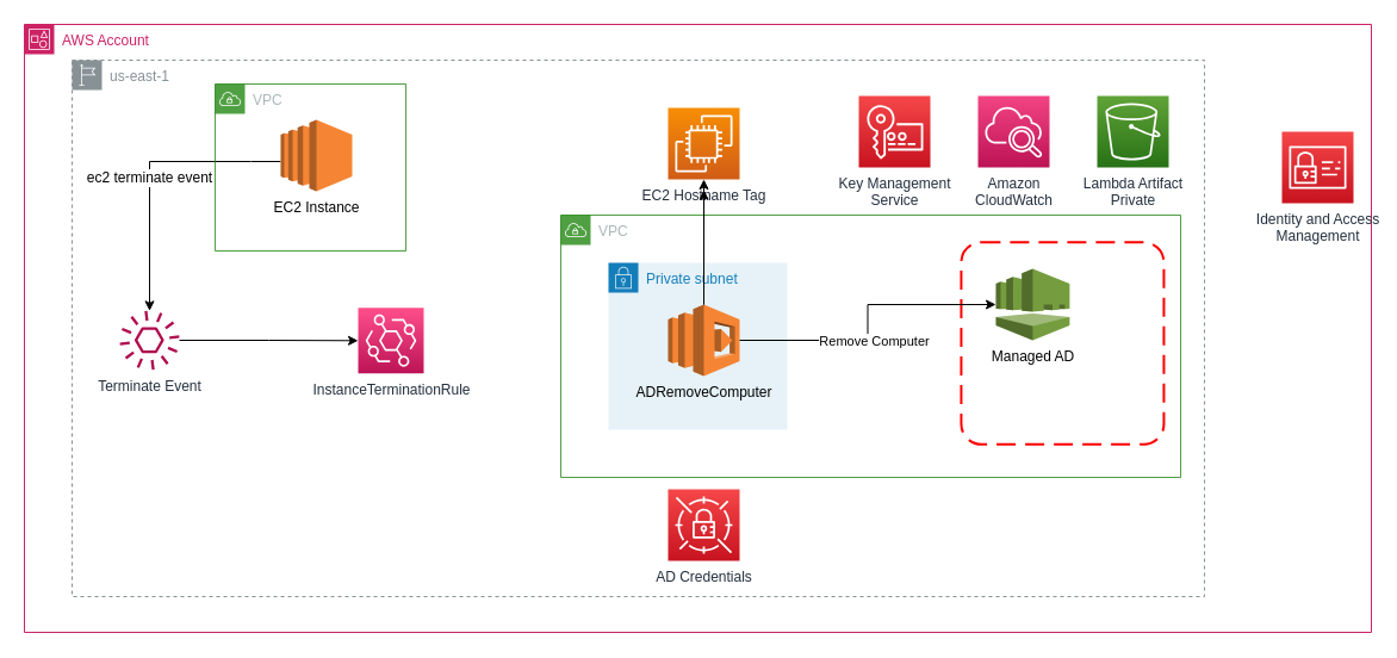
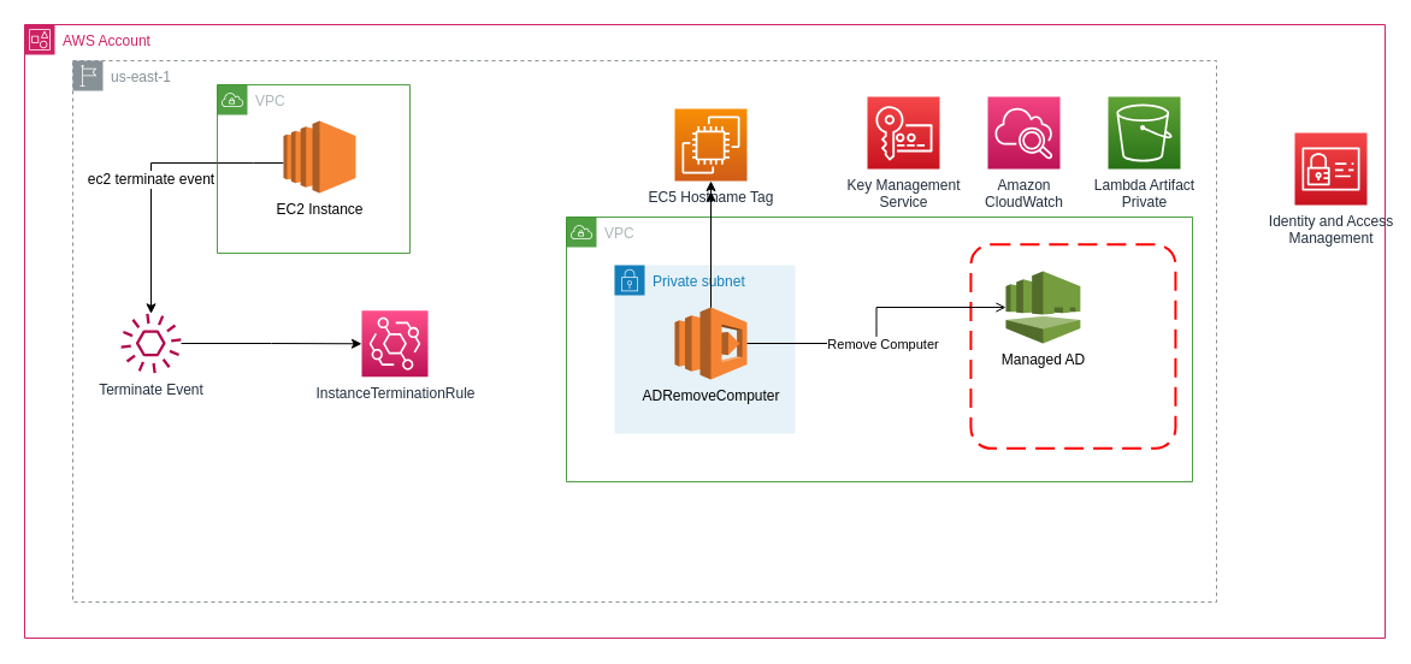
- <mxCell id="11" value="EC2 Hostname Tag" style="sketch=0;points=[[0,0,0],[0.25,0,0],[0.5,0,0],[0.75,0,0],[1,0,0],[0,1,0],[0.25,1,0],[0.5,1,0],[0.75,1,0],[1,1,0],[0,0.25,0],[0,0.5,0],[0,0.75,0],[1,0.25,0],[1,0.5,0],[1,0.75,0]];outlineConnect=0;fontColor=#232F3E;gradientColor=#F78E04;gradientDirection=north;fillColor=#D05C17;strokeColor=#ffffff;dashed=0;verticalLabelPosition=bottom;verticalAlign=top;align=center;html=1;fontSize=12;fontStyle=0;aspect=fixed;shape=mxgraph.aws4.resourceIcon;resIcon=mxgraph.aws4.ec2;" parent="1" vertex="1"><mxGeometry x="560" y="90" width="60" height="60" as="geometry" /></mxCell>
+ <mxCell id="11" value="EC5 Hostname Tag" style="sketch=0;points=[[0,0,0],[0.25,0,0],[0.5,0,0],[0.75,0,0],[1,0,0],[0,1,0],[0.25,1,0],[0.5,1,0],[0.75,1,0],[1,1,0],[0,0.25,0],[0,0.5,0],[0,0.75,0],[1,0.25,0],[1,0.5,0],[1,0.75,0]];outlineConnect=0;fontColor=#232F3E;gradientColor=#F78E04;gradientDirection=north;fillColor=#D05C17;strokeColor=#ffffff;dashed=0;verticalLabelPosition=bottom;verticalAlign=top;align=center;html=1;fontSize=12;fontStyle=0;aspect=fixed;shape=mxgraph.aws4.resourceIcon;resIcon=mxgraph.aws4.ec2;" parent="1" vertex="1"><mxGeometry x="560" y="90" width="60" height="60" as="geometry" /></mxCell>
- <mxCell id="21" style="edgeStyle=orthogonalEdgeStyle;rounded=0;orthogonalLoop=1;jettySize=auto;html=1;entryX=0;entryY=0.5;entryDx=0;entryDy=0;entryPerimeter=0;" parent="1" source="20" target="9" edge="1"><mxGeometry relative="1" as="geometry" /></mxCell>
+ <mxCell id="21" style="edgeStyle=orthogonalEdgeStyle;rounded=0;orthogonalLoop=1;jettySize=auto;html=1;entryX=0;entryY=0.5;entryDx=0;entryDy=0;entryPerimeter=0;endArrow=open;" parent="1" source="20" target="9" edge="1"><mxGeometry relative="1" as="geometry" /></mxCell>
- <mxCell id="10" value="AD Credentials" style="sketch=0;points=[[0,0,0],[0.25,0,0],[0.5,0,0],[0.75,0,0],[1,0,0],[0,1,0],[0.25,1,0],[0.5,1,0],[0.75,1,0],[1,1,0],[0,0.25,0],[0,0.5,0],[0,0.75,0],[1,0.25,0],[1,0.5,0],[1,0.75,0]];outlineConnect=0;fontColor=#232F3E;gradientColor=#F54749;gradientDirection=north;fillColor=#C7131F;strokeColor=#ffffff;dashed=0;verticalLabelPosition=bottom;verticalAlign=top;align=center;html=1;fontSize=12;fontStyle=0;aspect=fixed;shape=mxgraph.aws4.resourceIcon;resIcon=mxgraph.aws4.secrets_manager;" parent="1" vertex="1"><mxGeometry x="560" y="410" width="60" height="60" as="geometry" /></mxCell>
